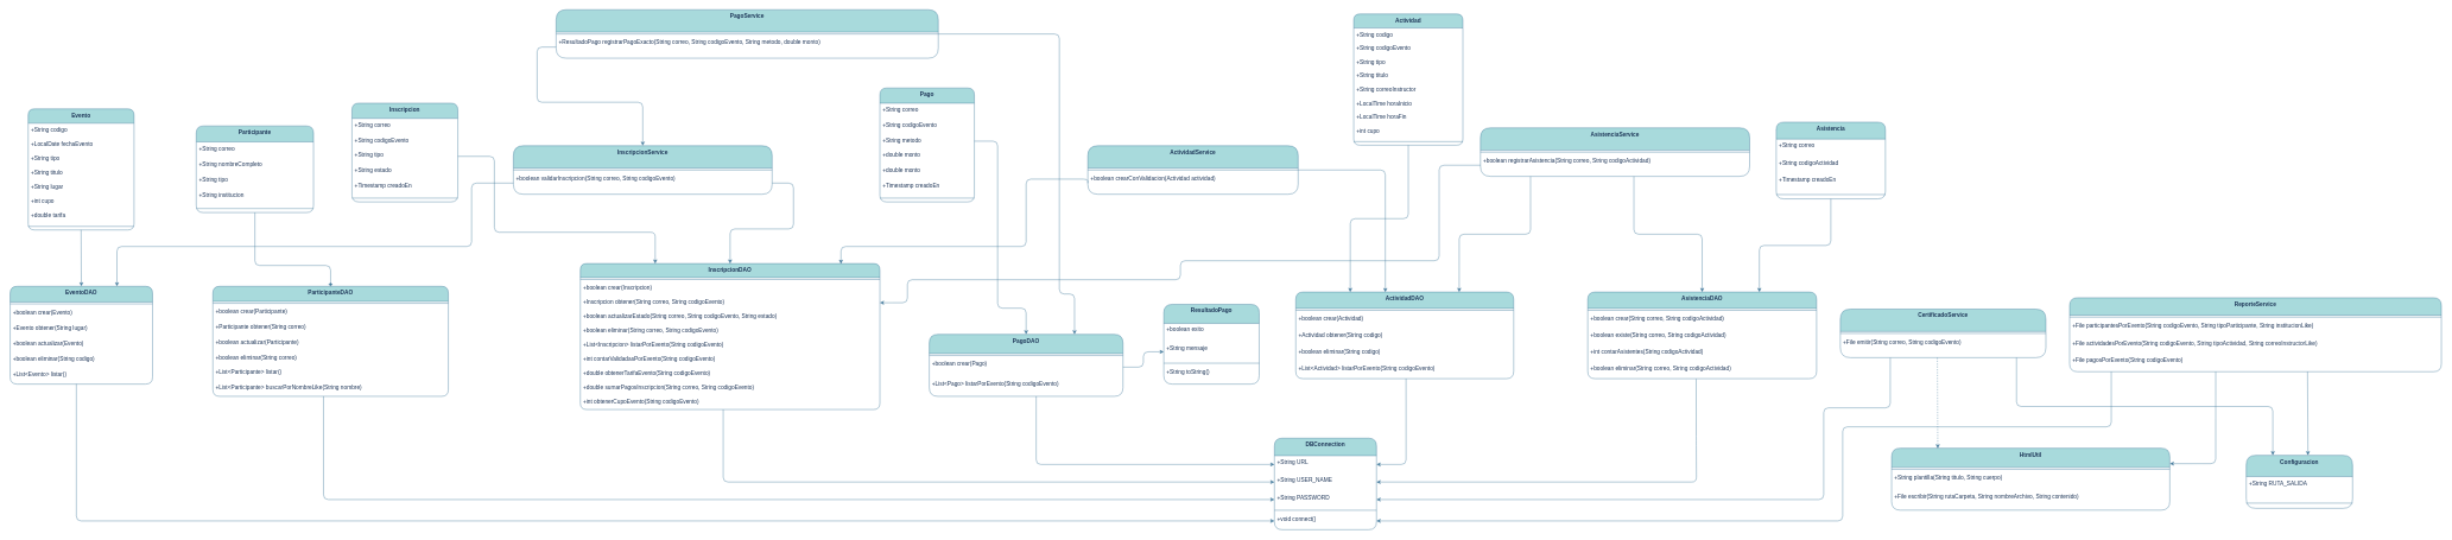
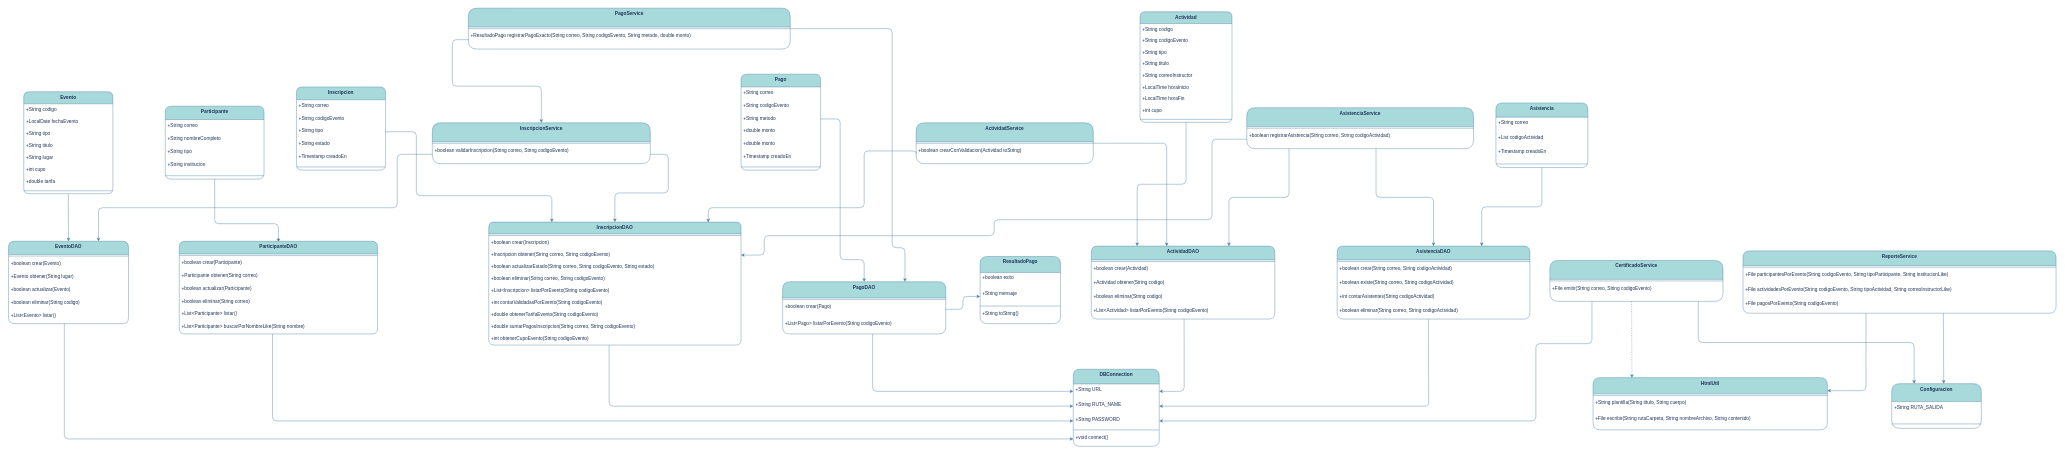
- <mxCell id="94" value="+String codigoActividad" style="text;strokeColor=none;fillColor=none;align=left;verticalAlign=top;spacingLeft=4;spacingRight=4;overflow=hidden;rotatable=0;points=[[0,0.5],[1,0.5]];portConstraint=eastwest;labelBackgroundColor=none;fontColor=#1D3557;rounded=1;" parent="92" vertex="1"><mxGeometry y="71.556" width="230" height="36" as="geometry" /></mxCell>
+ <mxCell id="94" value="+List codigoActividad" style="text;strokeColor=none;fillColor=none;align=left;verticalAlign=top;spacingLeft=4;spacingRight=4;overflow=hidden;rotatable=0;points=[[0,0.5],[1,0.5]];portConstraint=eastwest;labelBackgroundColor=none;fontColor=#1D3557;rounded=1;" parent="92" vertex="1"><mxGeometry y="71.556" width="230" height="36" as="geometry" /></mxCell>
- <mxCell id="91" value="+boolean crearConValidacion(Actividad actividad)" style="text;strokeColor=none;fillColor=none;align=left;verticalAlign=top;spacingLeft=4;spacingRight=4;overflow=hidden;rotatable=0;points=[[0,0.5],[1,0.5]];portConstraint=eastwest;labelBackgroundColor=none;fontColor=#1D3557;rounded=1;" parent="89" vertex="1"><mxGeometry y="55.2" width="443" height="47" as="geometry" /></mxCell>
+ <mxCell id="91" value="+boolean crearConValidacion(Actividad toString)" style="text;strokeColor=none;fillColor=none;align=left;verticalAlign=top;spacingLeft=4;spacingRight=4;overflow=hidden;rotatable=0;points=[[0,0.5],[1,0.5]];portConstraint=eastwest;labelBackgroundColor=none;fontColor=#1D3557;rounded=1;" parent="89" vertex="1"><mxGeometry y="55.2" width="443" height="47" as="geometry" /></mxCell>
- <mxCell id="116" value="+String USER_NAME" style="text;strokeColor=none;fillColor=none;align=left;verticalAlign=top;spacingLeft=4;spacingRight=4;overflow=hidden;rotatable=0;points=[[0,0.5],[1,0.5]];portConstraint=eastwest;labelBackgroundColor=none;fontColor=#1D3557;rounded=1;" parent="114" vertex="1"><mxGeometry y="73.8" width="215" height="37" as="geometry" /></mxCell>
+ <mxCell id="116" value="+String RUTA_NAME" style="text;strokeColor=none;fillColor=none;align=left;verticalAlign=top;spacingLeft=4;spacingRight=4;overflow=hidden;rotatable=0;points=[[0,0.5],[1,0.5]];portConstraint=eastwest;labelBackgroundColor=none;fontColor=#1D3557;rounded=1;" parent="114" vertex="1"><mxGeometry y="73.8" width="215" height="37" as="geometry" /></mxCell>
- <mxCell id="147" value="" style="endArrow=classic;html=1;rounded=1;exitX=0.112;exitY=1;exitDx=0;exitDy=0;exitPerimeter=0;entryX=1;entryY=0.5;entryDx=0;entryDy=0;edgeStyle=orthogonalEdgeStyle;labelBackgroundColor=none;strokeColor=#457B9D;fontColor=default;" parent="1" source="113" target="119" edge="1"><mxGeometry width="50" height="50" relative="1" as="geometry"><mxPoint x="4000" y="869" as="sourcePoint" /><mxPoint x="3300" y="988" as="targetPoint" /><Array as="points"><mxPoint x="4446" y="899" /><mxPoint x="3880" y="899" /><mxPoint x="3880" y="1097" /></Array></mxGeometry></mxCell>
